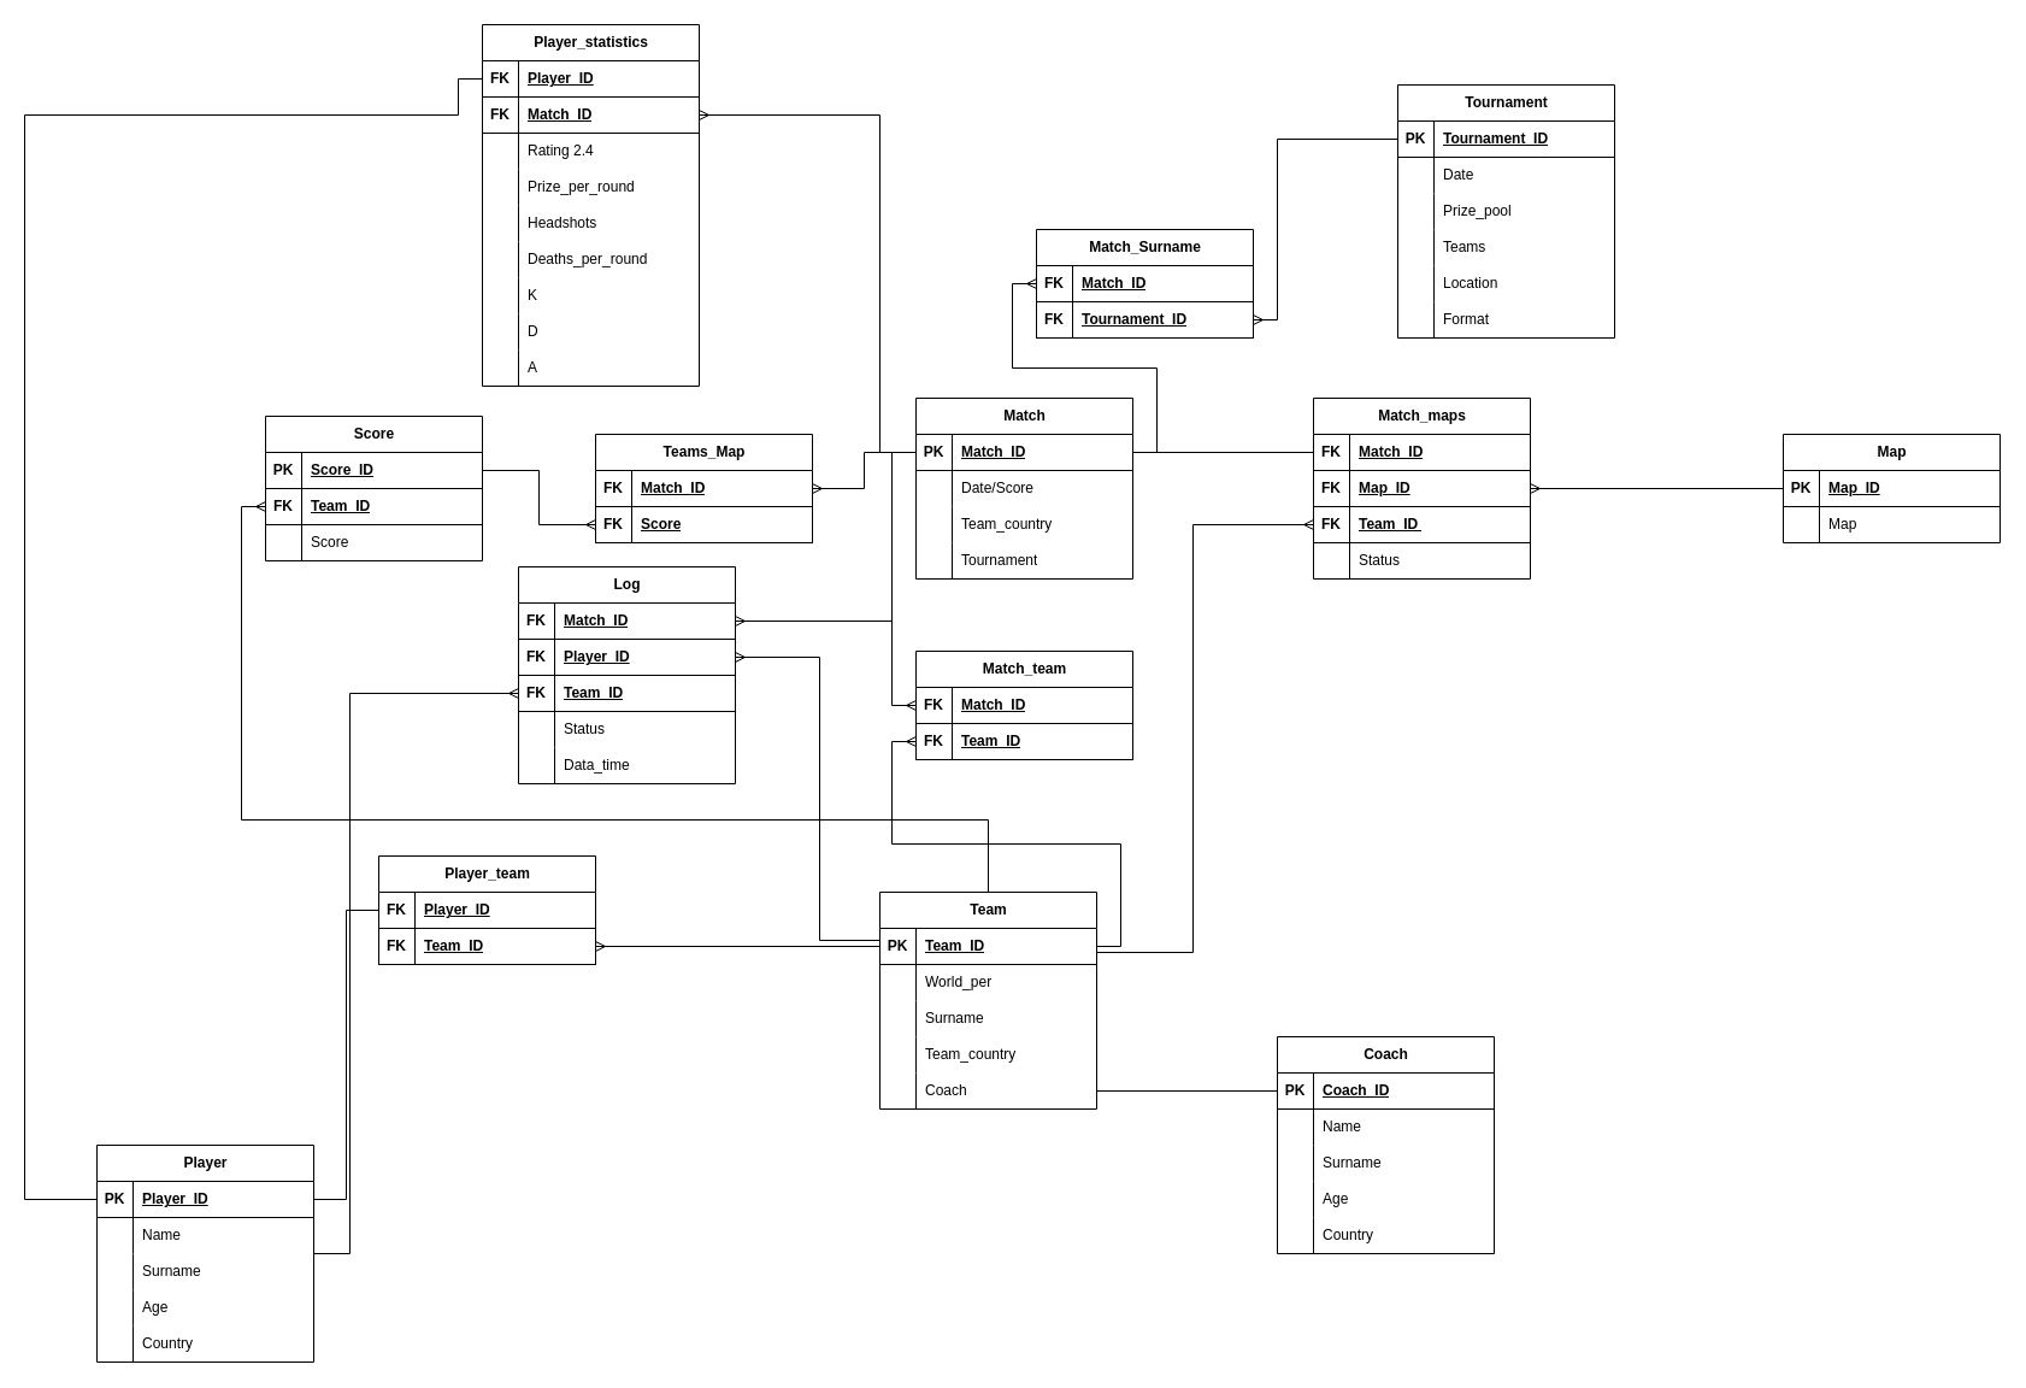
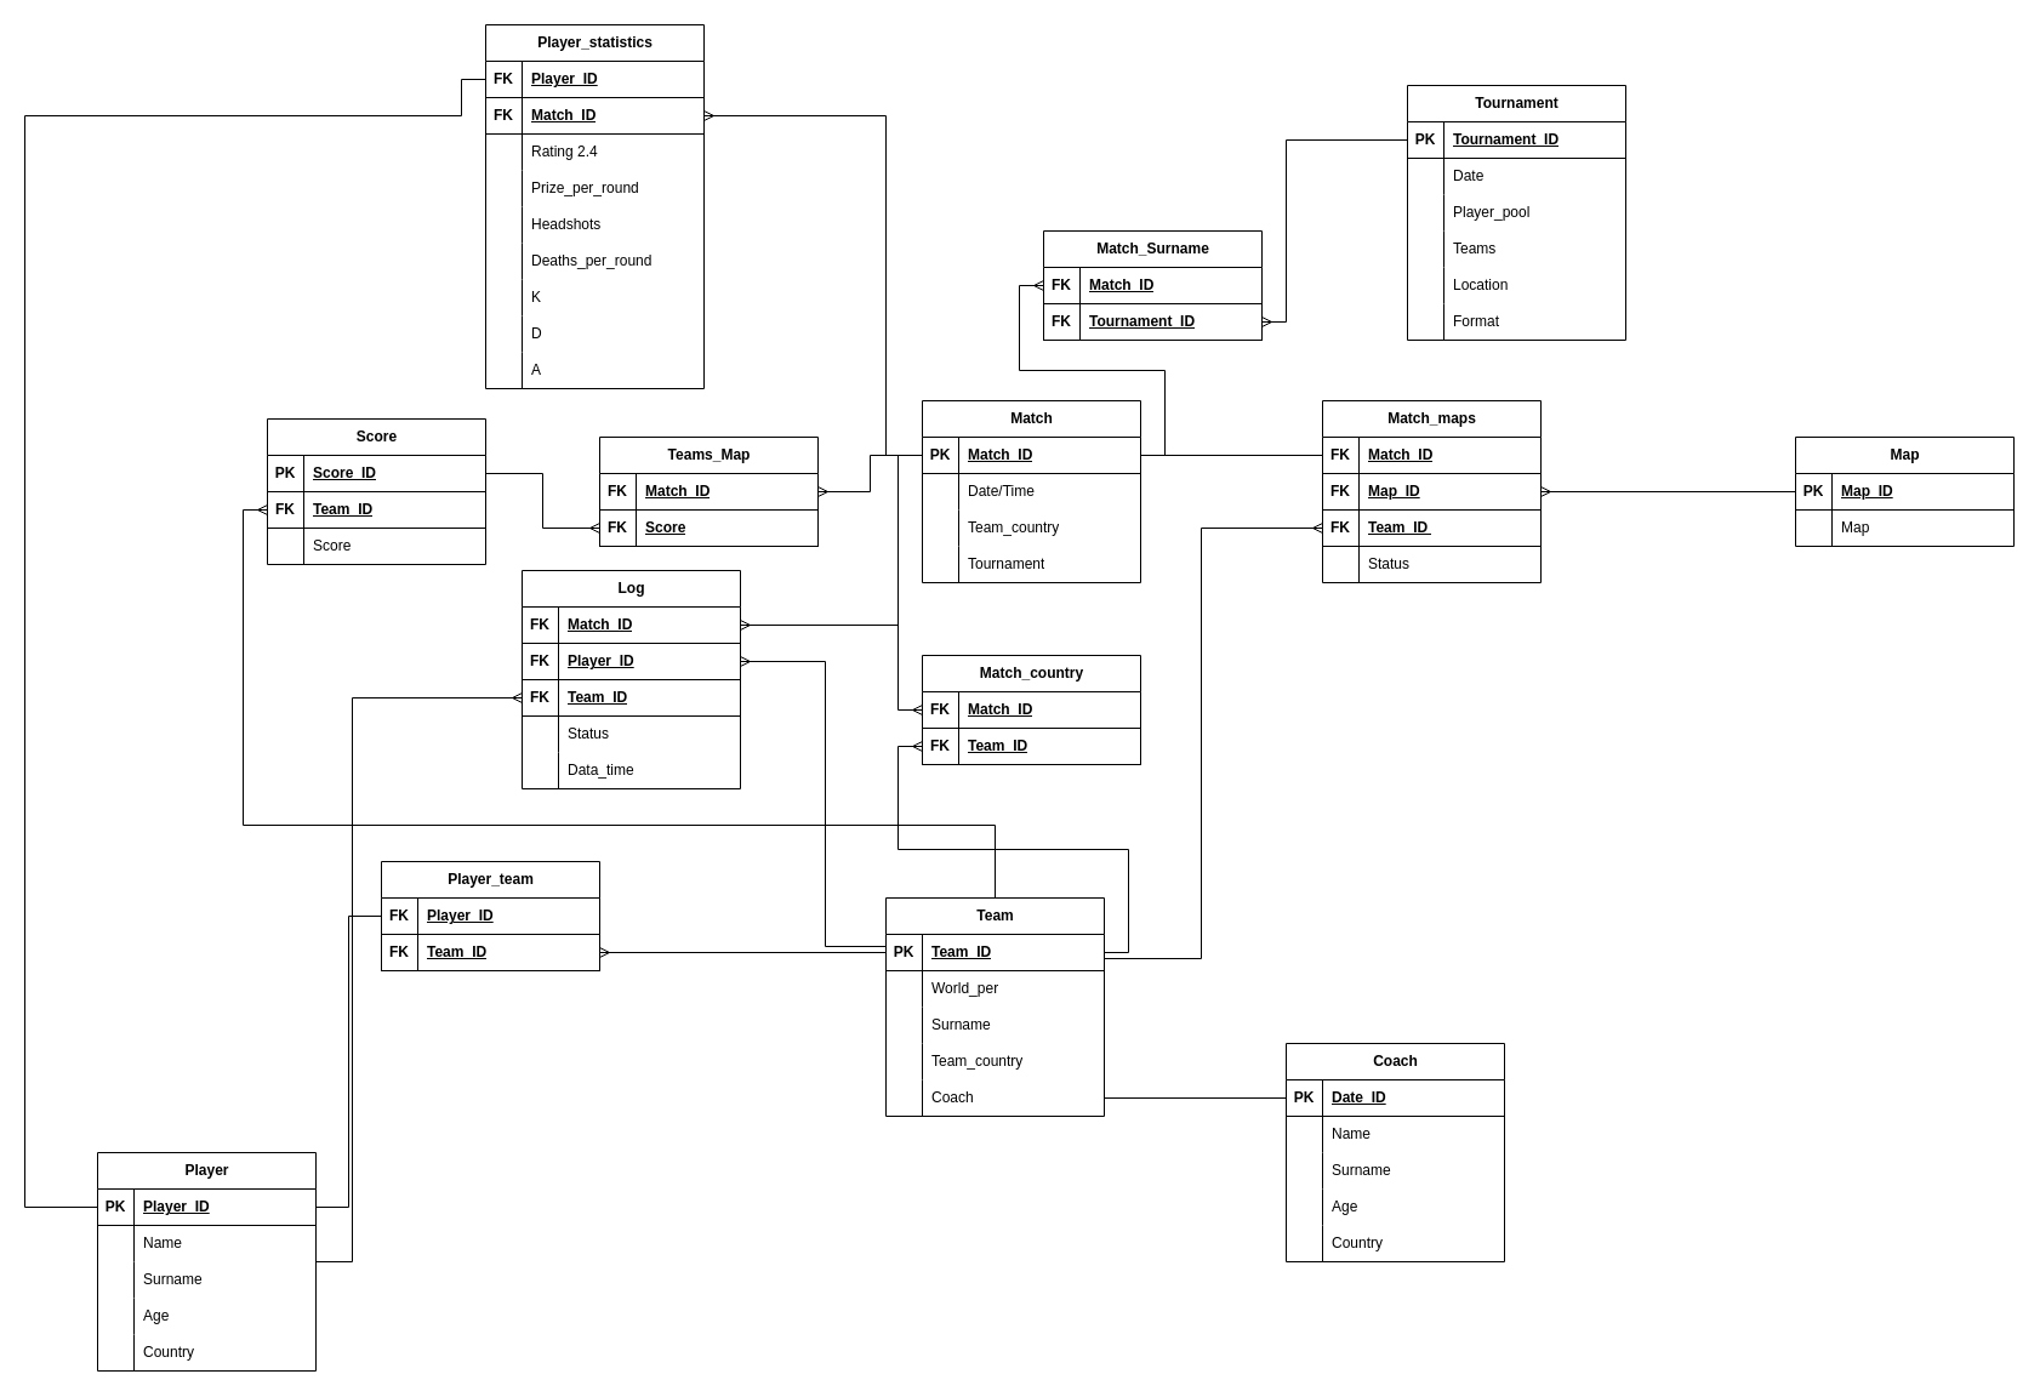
- <mxCell id="140" value="Prize_pool" style="shape=partialRectangle;connectable=0;fillColor=none;top=0;left=0;bottom=0;right=0;align=left;spacingLeft=6;overflow=hidden;whiteSpace=wrap;html=1;" parent="138" vertex="1"><mxGeometry x="30" width="150" height="30" as="geometry"><mxRectangle width="150" height="30" as="alternateBounds" /></mxGeometry></mxCell>
+ <mxCell id="140" value="Player_pool" style="shape=partialRectangle;connectable=0;fillColor=none;top=0;left=0;bottom=0;right=0;align=left;spacingLeft=6;overflow=hidden;whiteSpace=wrap;html=1;" parent="138" vertex="1"><mxGeometry x="30" width="150" height="30" as="geometry"><mxRectangle width="150" height="30" as="alternateBounds" /></mxGeometry></mxCell>
- <mxCell id="101" value="Date/Score" style="shape=partialRectangle;connectable=0;fillColor=none;top=0;left=0;bottom=0;right=0;align=left;spacingLeft=6;overflow=hidden;whiteSpace=wrap;html=1;" parent="99" vertex="1"><mxGeometry x="30" width="150" height="30" as="geometry"><mxRectangle width="150" height="30" as="alternateBounds" /></mxGeometry></mxCell>
+ <mxCell id="101" value="Date/Time" style="shape=partialRectangle;connectable=0;fillColor=none;top=0;left=0;bottom=0;right=0;align=left;spacingLeft=6;overflow=hidden;whiteSpace=wrap;html=1;" parent="99" vertex="1"><mxGeometry x="30" width="150" height="30" as="geometry"><mxRectangle width="150" height="30" as="alternateBounds" /></mxGeometry></mxCell>
- <mxCell id="108" value="Match_team" style="shape=table;startSize=30;container=1;collapsible=1;childLayout=tableLayout;fixedRows=1;rowLines=0;fontStyle=1;align=center;resizeLast=1;html=1;" parent="1" vertex="1"><mxGeometry x="760" y="540" width="180" height="90" as="geometry" /></mxCell>
+ <mxCell id="108" value="Match_country" style="shape=table;startSize=30;container=1;collapsible=1;childLayout=tableLayout;fixedRows=1;rowLines=0;fontStyle=1;align=center;resizeLast=1;html=1;" parent="1" vertex="1"><mxGeometry x="760" y="540" width="180" height="90" as="geometry" /></mxCell>
- <mxCell id="79" value="Coach_ID" style="shape=partialRectangle;connectable=0;fillColor=none;top=0;left=0;bottom=0;right=0;align=left;spacingLeft=6;fontStyle=5;overflow=hidden;whiteSpace=wrap;html=1;" parent="77" vertex="1"><mxGeometry x="30" width="150" height="30" as="geometry"><mxRectangle width="150" height="30" as="alternateBounds" /></mxGeometry></mxCell>
+ <mxCell id="79" value="Date_ID" style="shape=partialRectangle;connectable=0;fillColor=none;top=0;left=0;bottom=0;right=0;align=left;spacingLeft=6;fontStyle=5;overflow=hidden;whiteSpace=wrap;html=1;" parent="77" vertex="1"><mxGeometry x="30" width="150" height="30" as="geometry"><mxRectangle width="150" height="30" as="alternateBounds" /></mxGeometry></mxCell>
